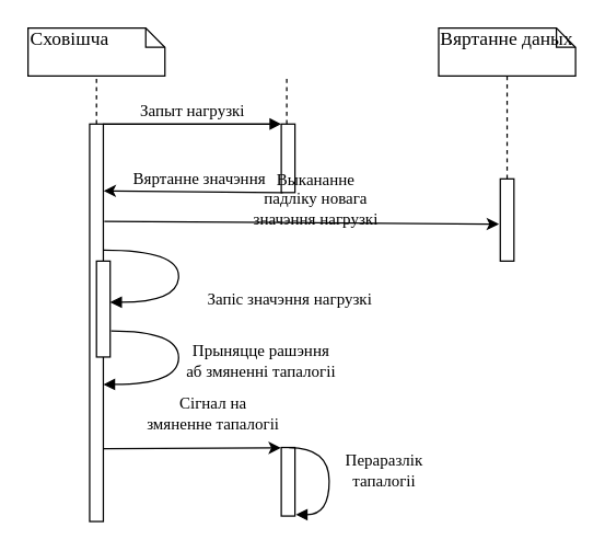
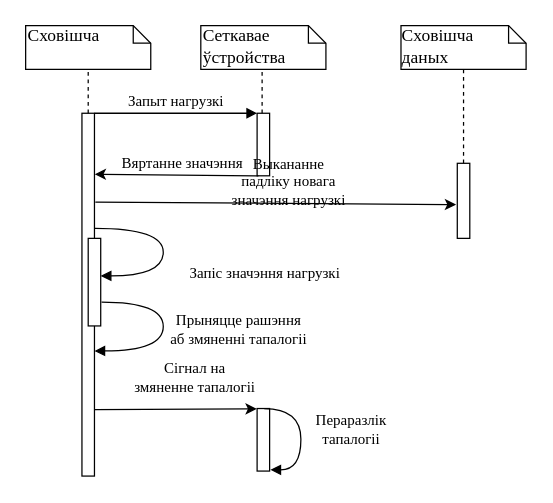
- <mxCell id="7" value="&lt;div align=&quot;left&quot;&gt;&lt;font style=&quot;font-size: 14px&quot; face=&quot;Times New Roman&quot;&gt;Вяртанне даных&lt;/font&gt;&lt;br&gt;&lt;/div&gt;" style="shape=note;whiteSpace=wrap;html=1;size=14;verticalAlign=top;align=center;spacingTop=-6;rounded=0;shadow=0;comic=0;labelBackgroundColor=none;strokeWidth=1;fontFamily=Verdana;fontSize=12" parent="3" vertex="1"><mxGeometry x="300" width="100" height="35" as="geometry" /></mxCell>
+ <mxCell id="7" value="&lt;div align=&quot;left&quot;&gt;&lt;font style=&quot;font-size: 14px&quot; face=&quot;Times New Roman&quot;&gt;Сховішча даных&lt;/font&gt;&lt;br&gt;&lt;/div&gt;" style="shape=note;whiteSpace=wrap;html=1;size=14;verticalAlign=top;align=center;spacingTop=-6;rounded=0;shadow=0;comic=0;labelBackgroundColor=none;strokeWidth=1;fontFamily=Verdana;fontSize=12" parent="3" vertex="1"><mxGeometry x="300" width="100" height="35" as="geometry" /></mxCell>
+ <mxCell id="6" value="&lt;font style=&quot;font-size: 14px&quot; face=&quot;Times New Roman&quot;&gt;Сеткавае ўстройства&lt;br&gt;&lt;/font&gt;" style="shape=note;whiteSpace=wrap;html=1;size=14;verticalAlign=top;align=left;spacingTop=-6;rounded=0;shadow=0;comic=0;labelBackgroundColor=none;strokeWidth=1;fontFamily=Verdana;fontSize=12" parent="3" vertex="1"><mxGeometry x="140" width="100" height="35" as="geometry" /></mxCell>
